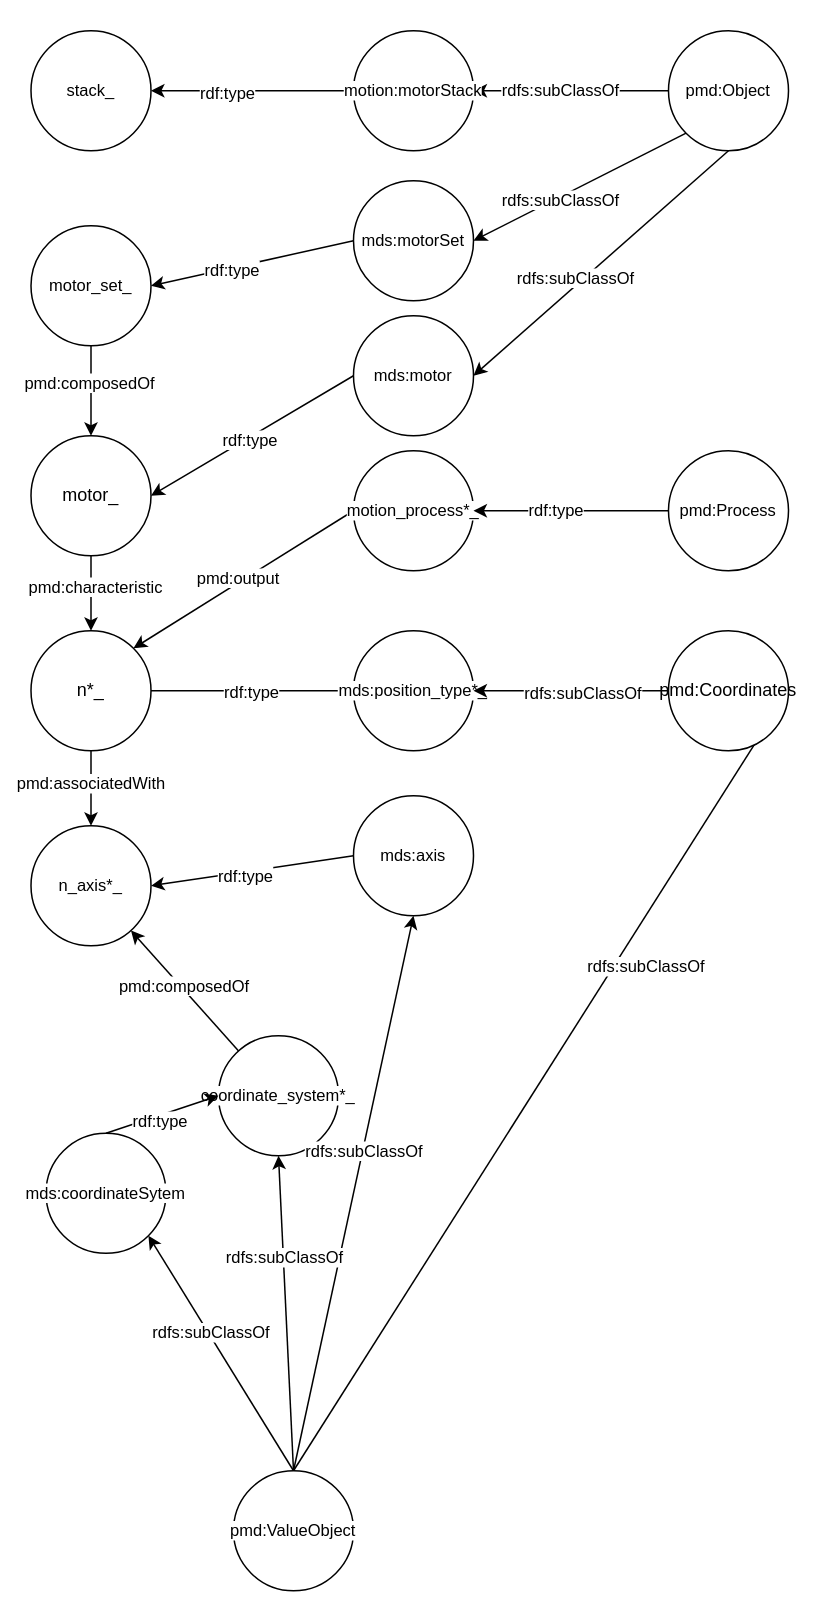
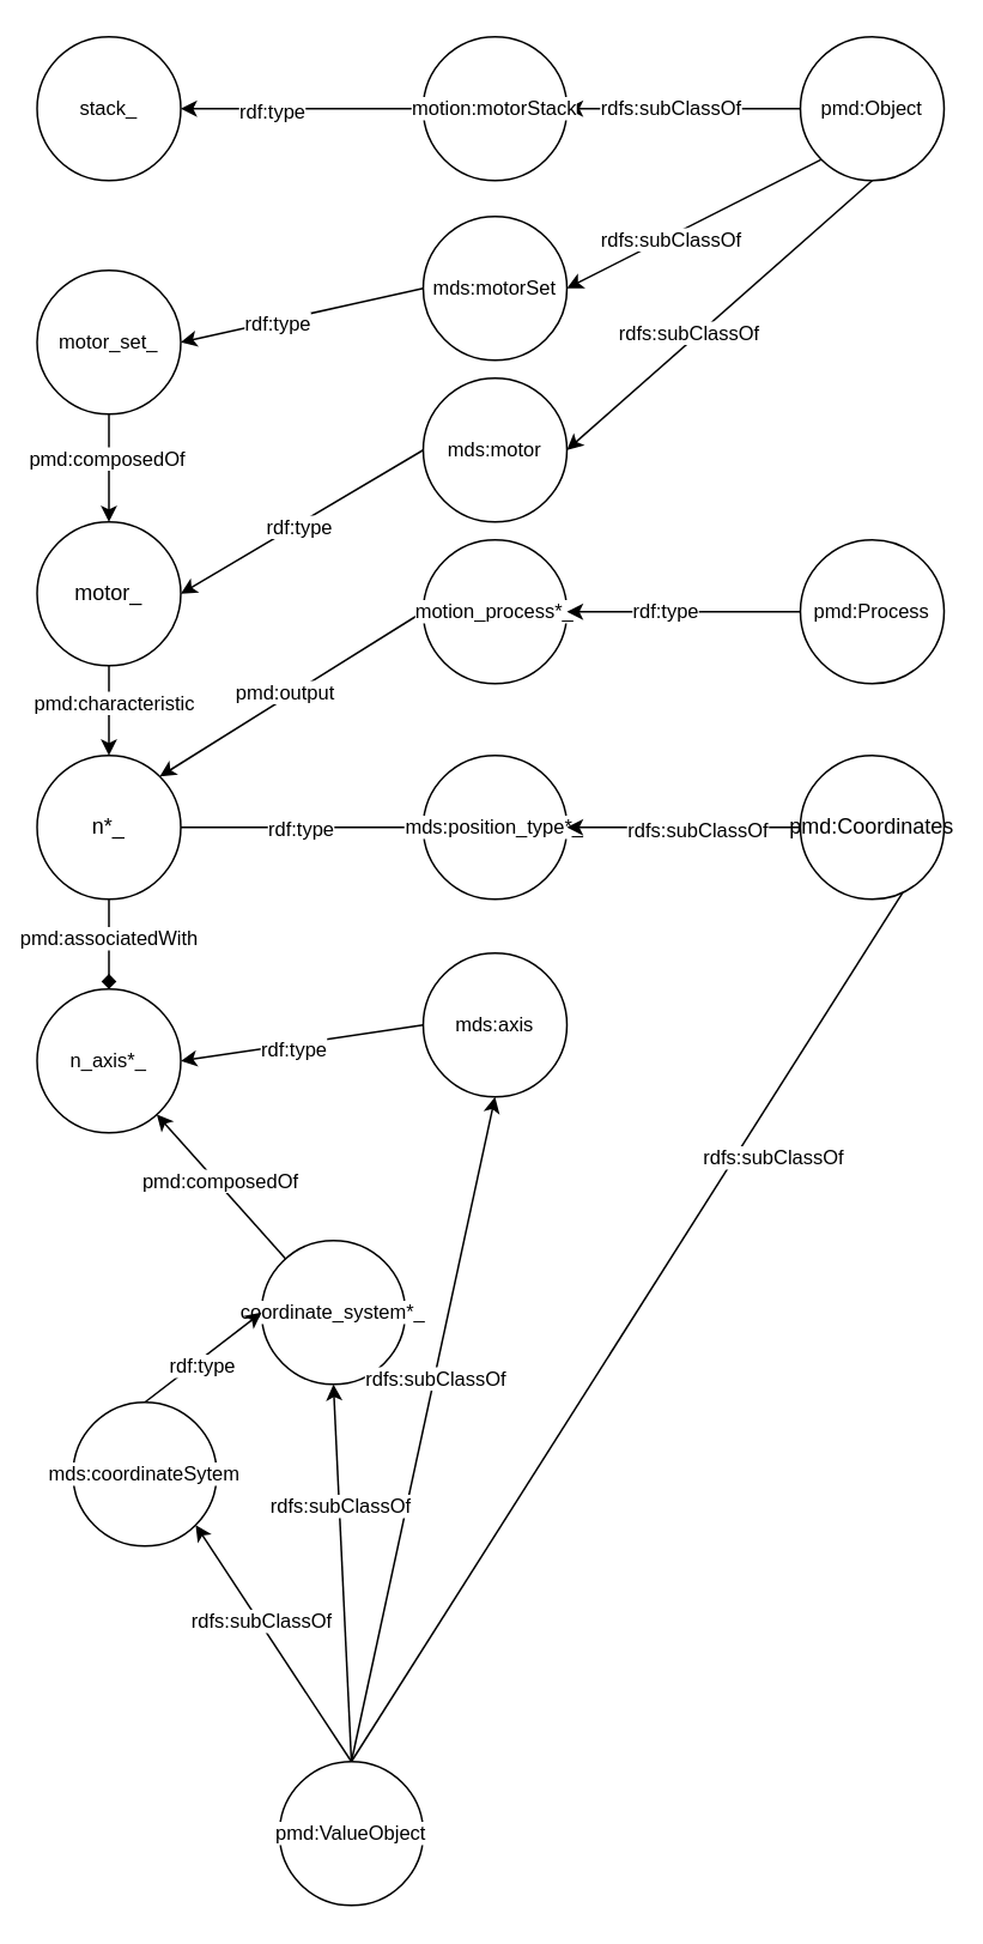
- <mxCell id="5" style="edgeStyle=none;rounded=0;orthogonalLoop=1;jettySize=auto;html=1;exitX=0.5;exitY=1;exitDx=0;exitDy=0;entryX=0.5;entryY=0;entryDx=0;entryDy=0;strokeColor=default;align=center;verticalAlign=middle;fontFamily=Helvetica;fontSize=11;fontColor=default;labelBackgroundColor=default;endArrow=classic;" parent="1" source="7" target="12" edge="1"><mxGeometry relative="1" as="geometry" /></mxCell>
+ <mxCell id="5" style="edgeStyle=none;rounded=0;orthogonalLoop=1;jettySize=auto;html=1;exitX=0.5;exitY=1;exitDx=0;exitDy=0;entryX=0.5;entryY=0;entryDx=0;entryDy=0;strokeColor=default;align=center;verticalAlign=middle;fontFamily=Helvetica;fontSize=11;fontColor=default;labelBackgroundColor=default;endArrow=diamond;" parent="1" source="7" target="12" edge="1"><mxGeometry relative="1" as="geometry" /></mxCell>
- <mxCell id="40" value="mds:coordinateSytem" style="ellipse;whiteSpace=wrap;html=1;aspect=fixed;fontFamily=Helvetica;fontSize=11;fontColor=default;labelBackgroundColor=default;" parent="1" vertex="1"><mxGeometry x="30" y="755" width="80" height="80" as="geometry" /></mxCell>
+ <mxCell id="40" value="mds:coordinateSytem" style="ellipse;whiteSpace=wrap;html=1;aspect=fixed;fontFamily=Helvetica;fontSize=11;fontColor=default;labelBackgroundColor=default;" parent="1" vertex="1"><mxGeometry x="40" y="780" width="80" height="80" as="geometry" /></mxCell>
